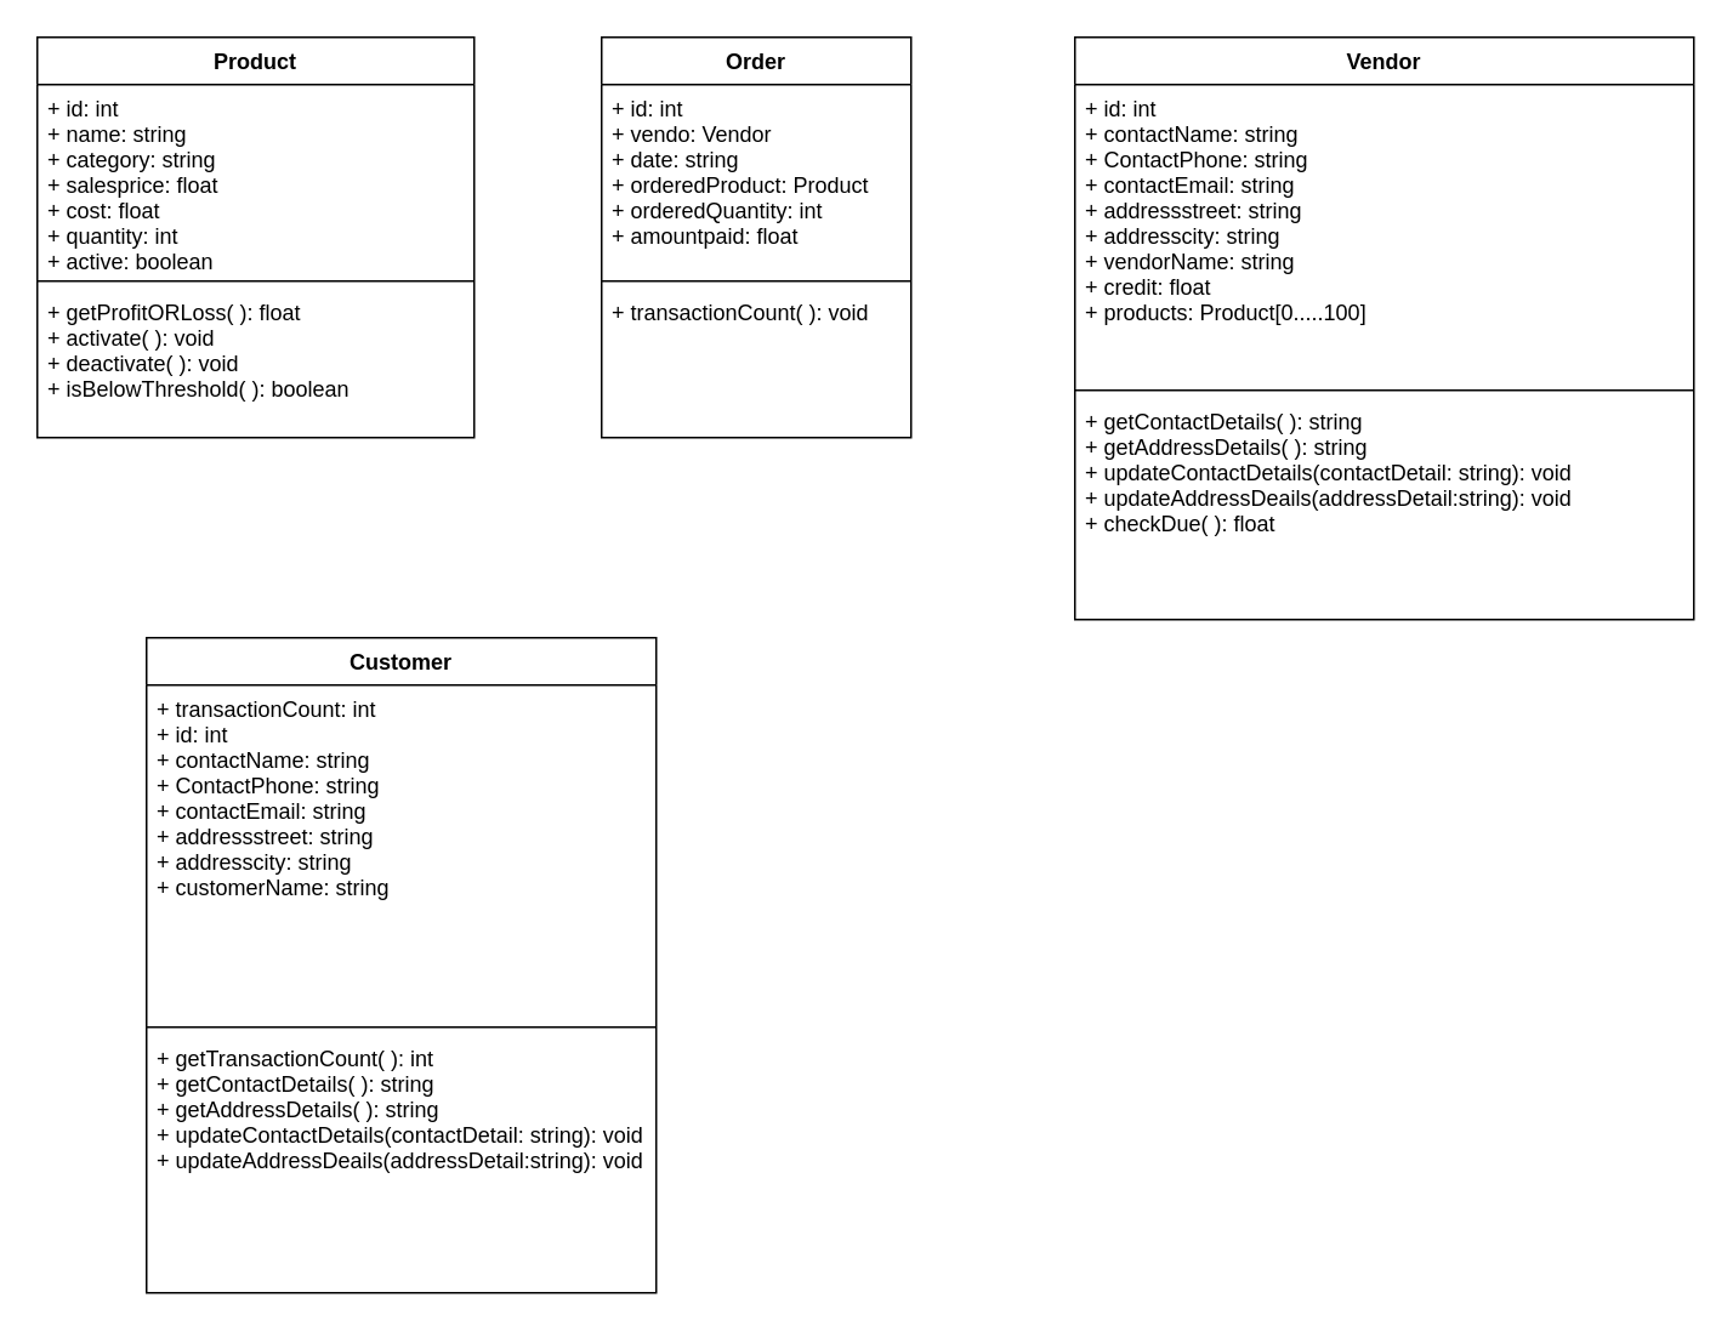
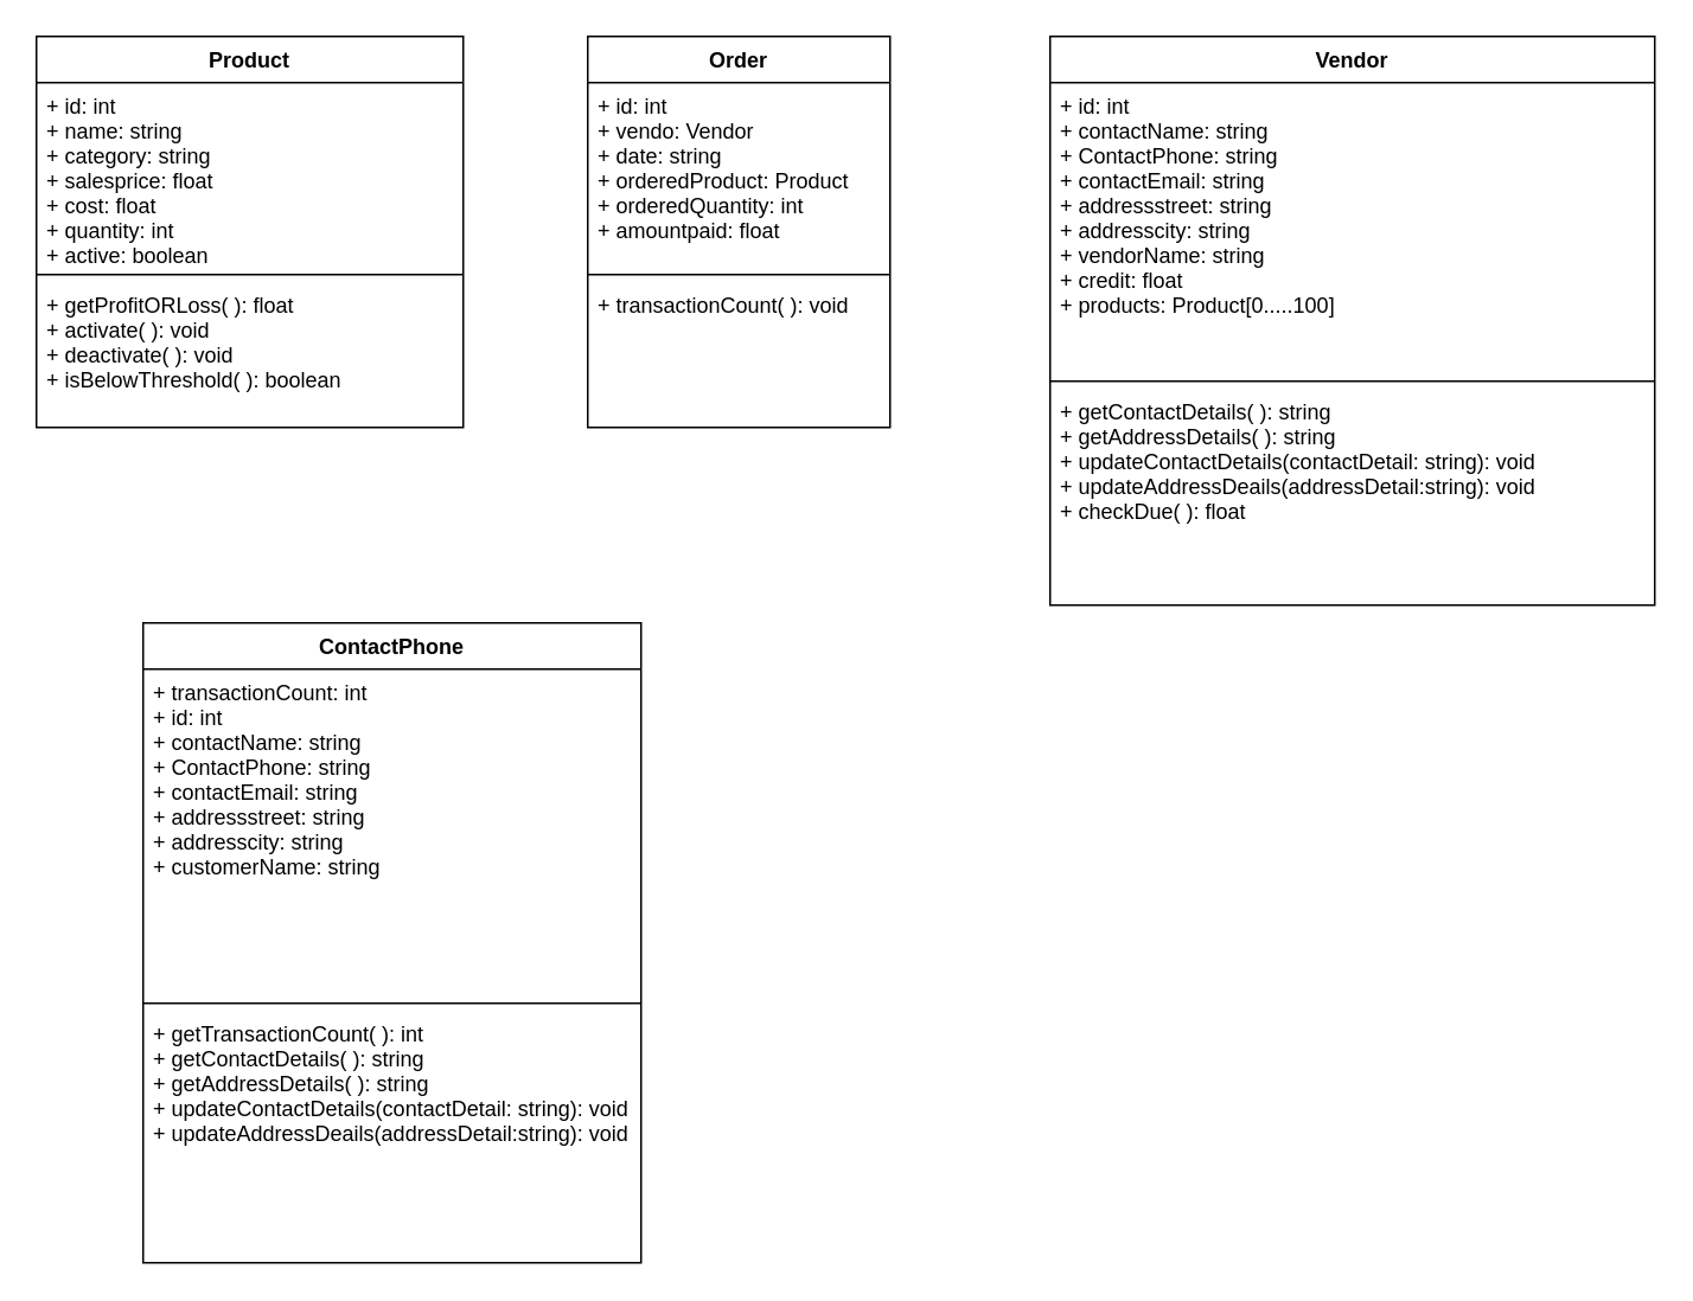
- <mxCell id="14" value="Customer" style="swimlane;fontStyle=1;align=center;verticalAlign=top;childLayout=stackLayout;horizontal=1;startSize=26;horizontalStack=0;resizeParent=1;resizeParentMax=0;resizeLast=0;collapsible=1;marginBottom=0;" vertex="1" parent="1"><mxGeometry x="80" y="350" width="280" height="360" as="geometry" /></mxCell>
+ <mxCell id="14" value="ContactPhone" style="swimlane;fontStyle=1;align=center;verticalAlign=top;childLayout=stackLayout;horizontal=1;startSize=26;horizontalStack=0;resizeParent=1;resizeParentMax=0;resizeLast=0;collapsible=1;marginBottom=0;" vertex="1" parent="1"><mxGeometry x="80" y="350" width="280" height="360" as="geometry" /></mxCell>
